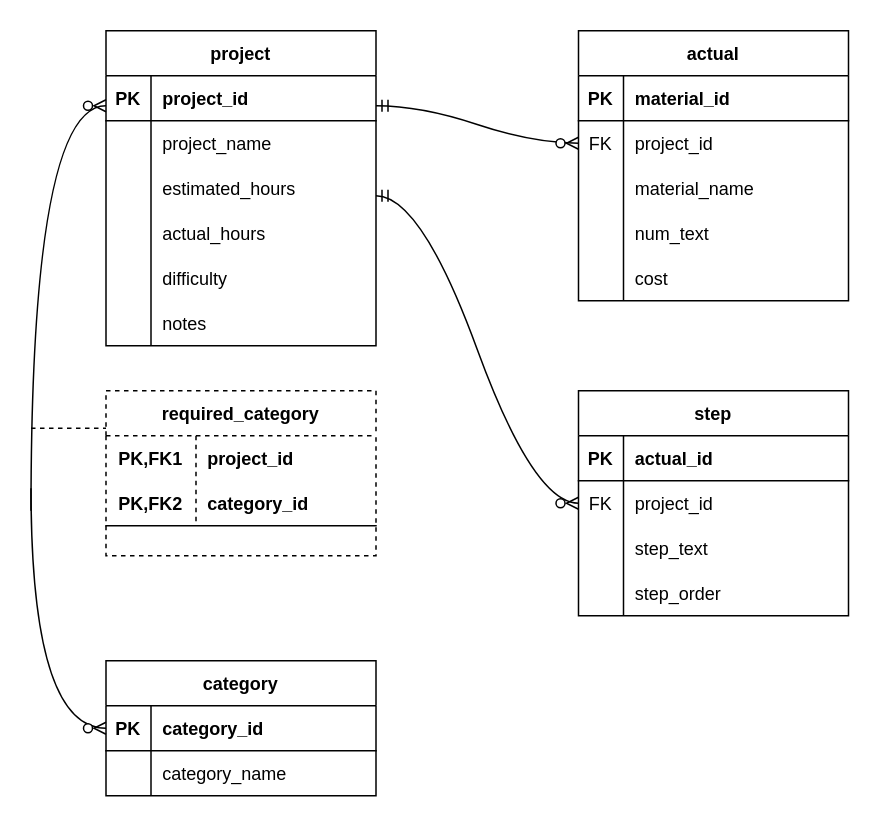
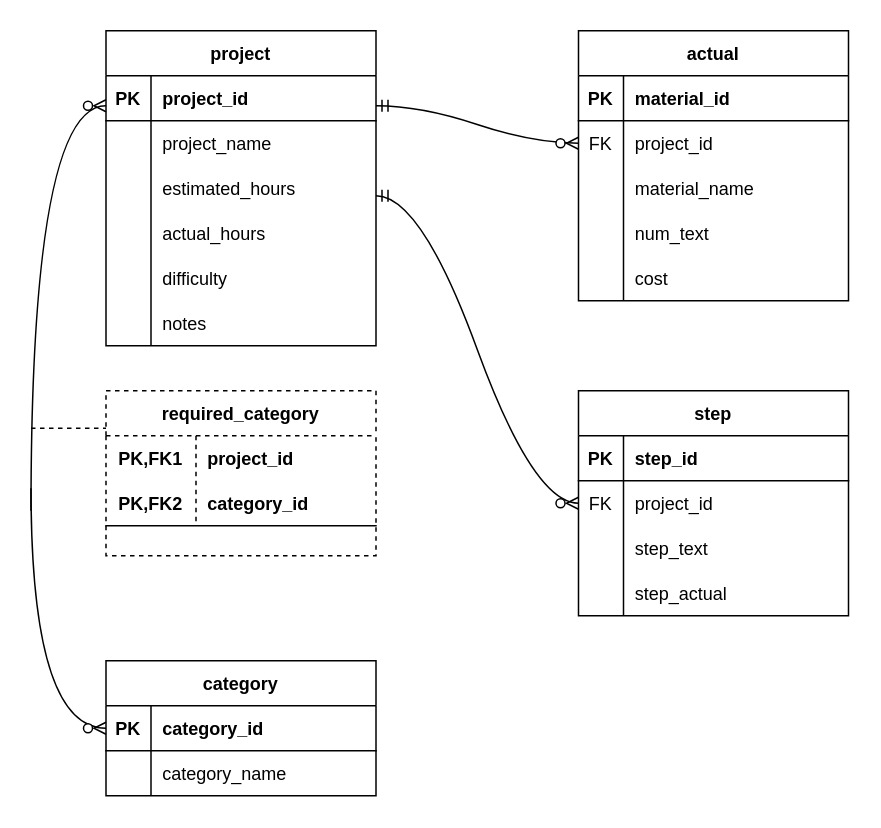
- <mxCell id="40" value="actual_id" style="shape=partialRectangle;connectable=0;fillColor=none;top=0;left=0;bottom=0;right=0;align=left;spacingLeft=6;fontStyle=1;overflow=hidden;" vertex="1" parent="38"><mxGeometry x="30" width="150" height="30" as="geometry"><mxRectangle width="150" height="30" as="alternateBounds" /></mxGeometry></mxCell>
+ <mxCell id="40" value="step_id" style="shape=partialRectangle;connectable=0;fillColor=none;top=0;left=0;bottom=0;right=0;align=left;spacingLeft=6;fontStyle=1;overflow=hidden;" vertex="1" parent="38"><mxGeometry x="30" width="150" height="30" as="geometry"><mxRectangle width="150" height="30" as="alternateBounds" /></mxGeometry></mxCell>
- <mxCell id="49" value="step_order" style="shape=partialRectangle;connectable=0;fillColor=none;top=0;left=0;bottom=0;right=0;align=left;spacingLeft=6;overflow=hidden;" vertex="1" parent="47"><mxGeometry x="30" width="150" height="30" as="geometry"><mxRectangle width="150" height="30" as="alternateBounds" /></mxGeometry></mxCell>
+ <mxCell id="49" value="step_actual" style="shape=partialRectangle;connectable=0;fillColor=none;top=0;left=0;bottom=0;right=0;align=left;spacingLeft=6;overflow=hidden;" vertex="1" parent="47"><mxGeometry x="30" width="150" height="30" as="geometry"><mxRectangle width="150" height="30" as="alternateBounds" /></mxGeometry></mxCell>
